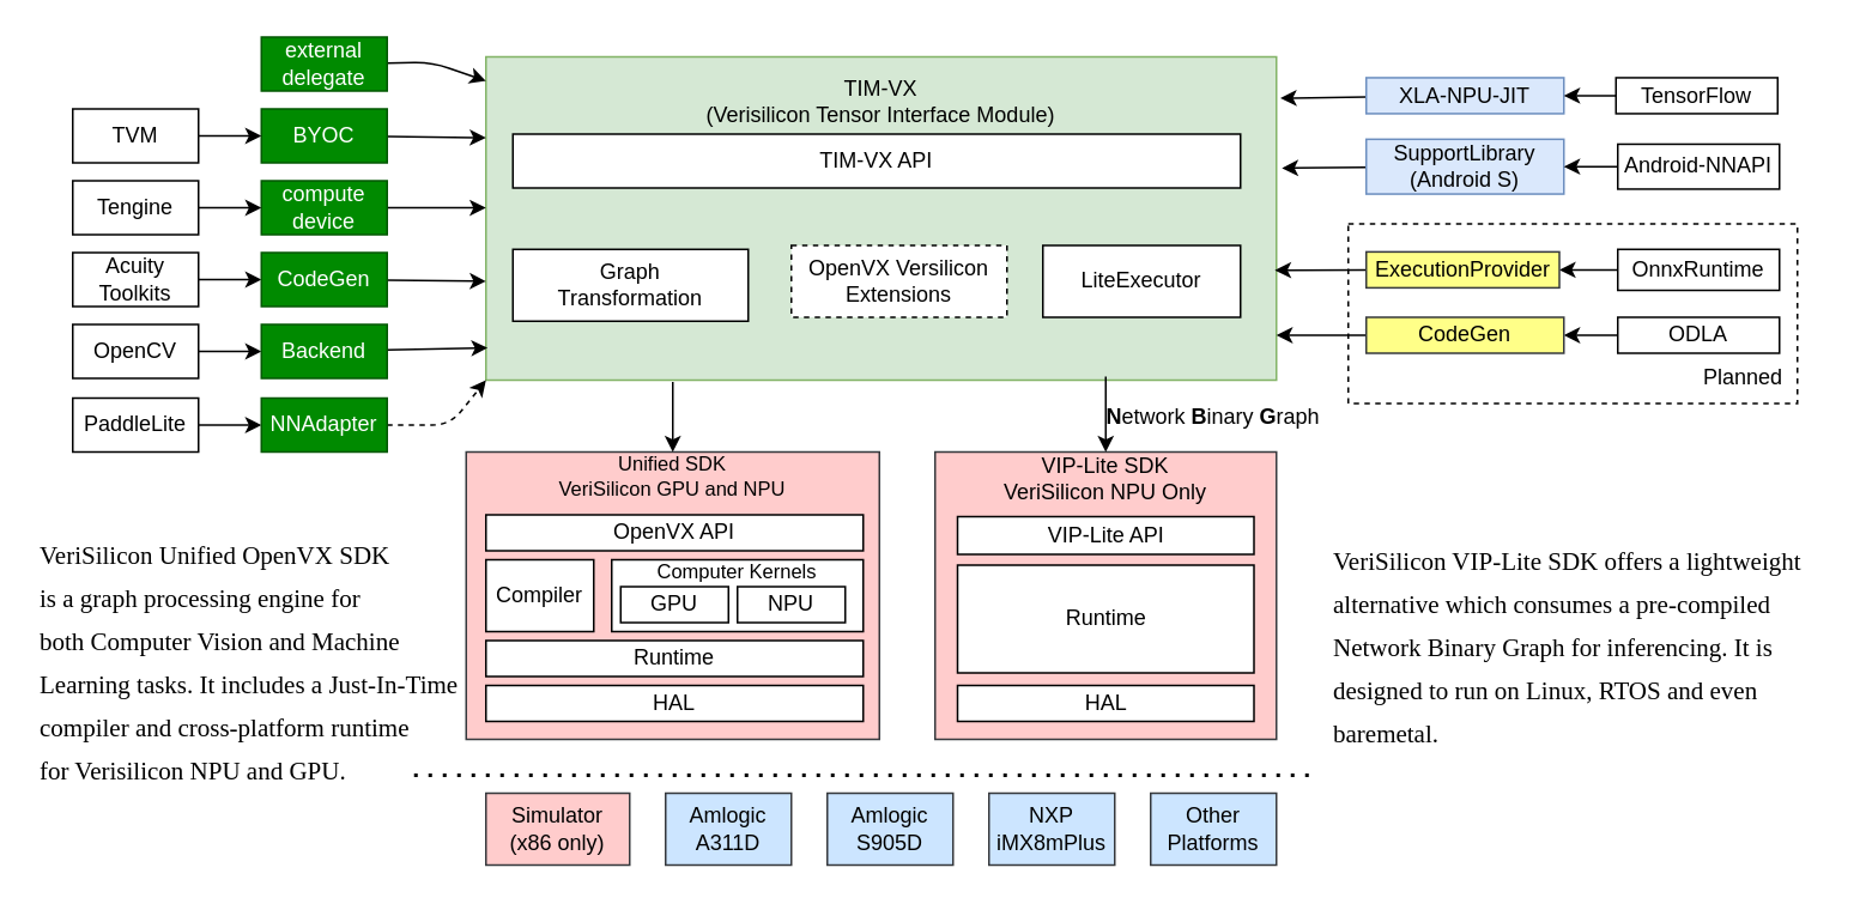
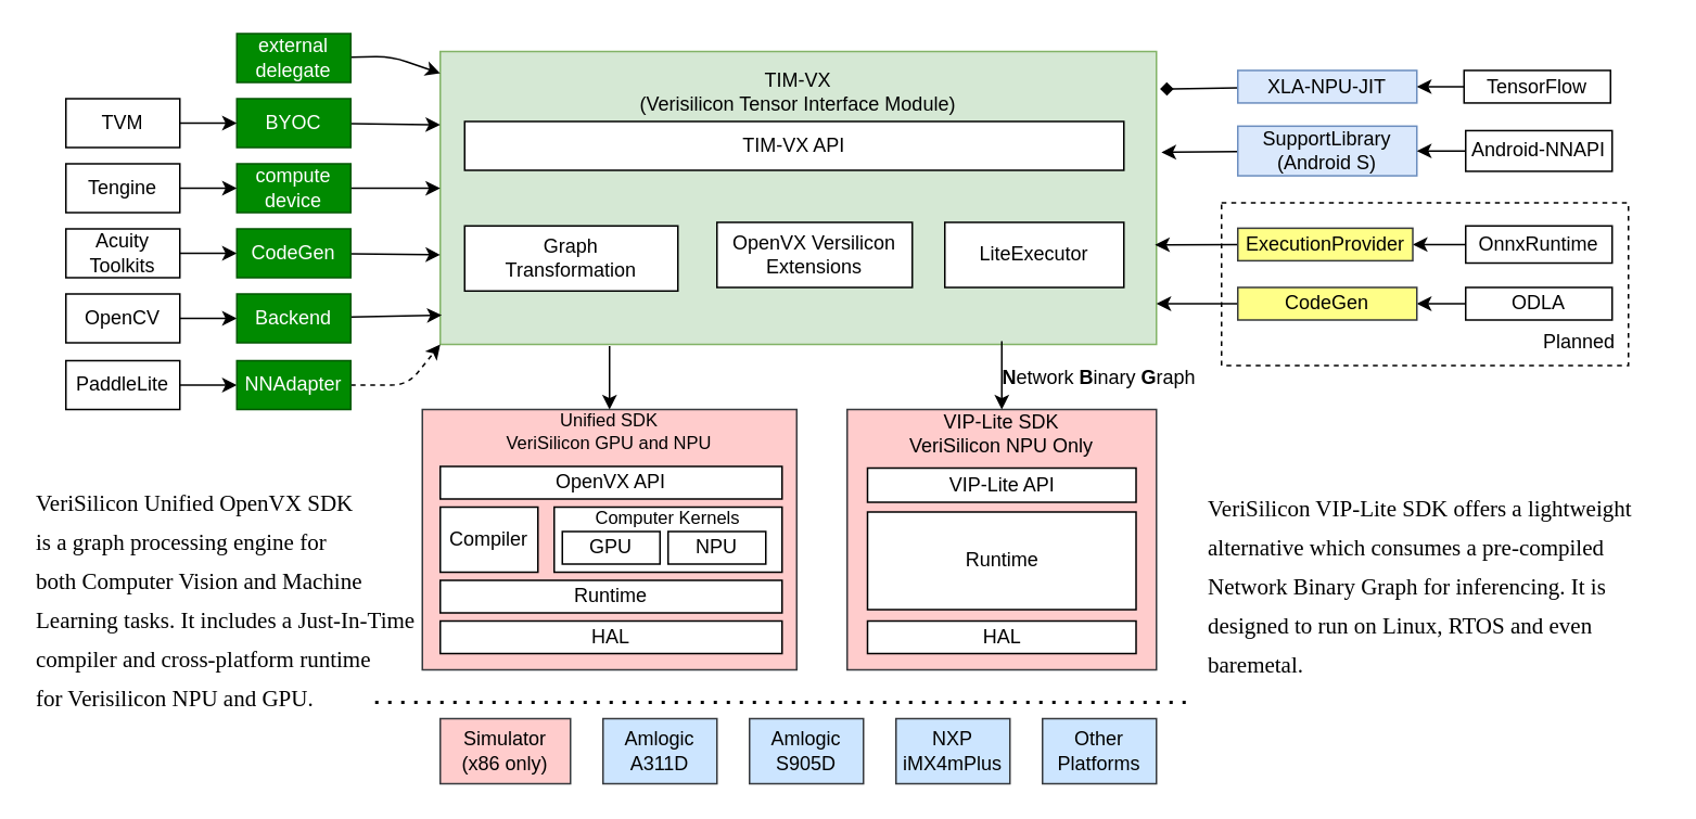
- <mxCell id="39" style="edgeStyle=none;html=1;entryX=1.005;entryY=0.128;entryDx=0;entryDy=0;entryPerimeter=0;" edge="1" parent="1" source="40" target="5"><mxGeometry relative="1" as="geometry" /></mxCell>
+ <mxCell id="39" style="edgeStyle=none;html=1;entryX=1.005;entryY=0.128;entryDx=0;entryDy=0;entryPerimeter=0;endArrow=diamond;" edge="1" parent="1" source="40" target="5"><mxGeometry relative="1" as="geometry" /></mxCell>
- <mxCell id="8" value="OpenVX Versilicon Extensions" style="rounded=0;whiteSpace=wrap;html=1;align=center;dashed=1;" parent="1" vertex="1"><mxGeometry x="440" y="136" width="120" height="40" as="geometry" /></mxCell>
+ <mxCell id="8" value="OpenVX Versilicon Extensions" style="rounded=0;whiteSpace=wrap;html=1;align=center;" parent="1" vertex="1"><mxGeometry x="440" y="136" width="120" height="40" as="geometry" /></mxCell>
- <mxCell id="13" value="NXP&lt;br&gt;iMX8mPlus" style="rounded=0;whiteSpace=wrap;html=1;fillColor=#cce5ff;strokeColor=#36393d;" parent="1" vertex="1"><mxGeometry x="550" y="441" width="70" height="40" as="geometry" /></mxCell>
+ <mxCell id="13" value="NXP&lt;br&gt;iMX4mPlus" style="rounded=0;whiteSpace=wrap;html=1;fillColor=#cce5ff;strokeColor=#36393d;" parent="1" vertex="1"><mxGeometry x="550" y="441" width="70" height="40" as="geometry" /></mxCell>
